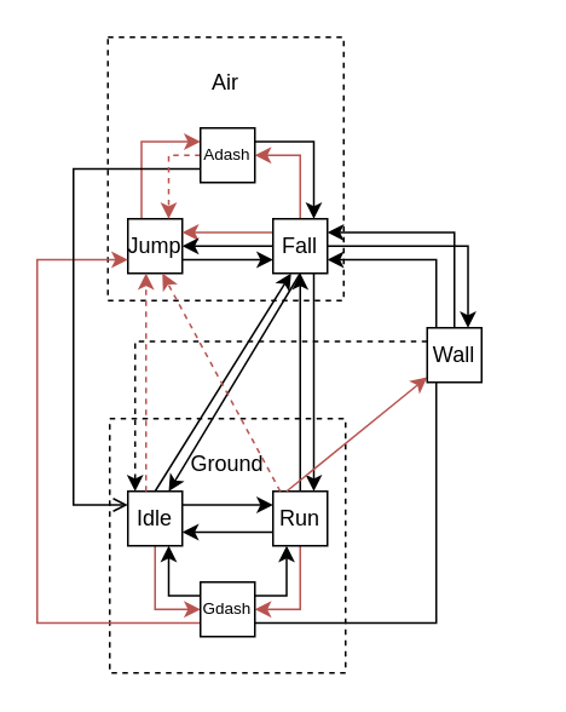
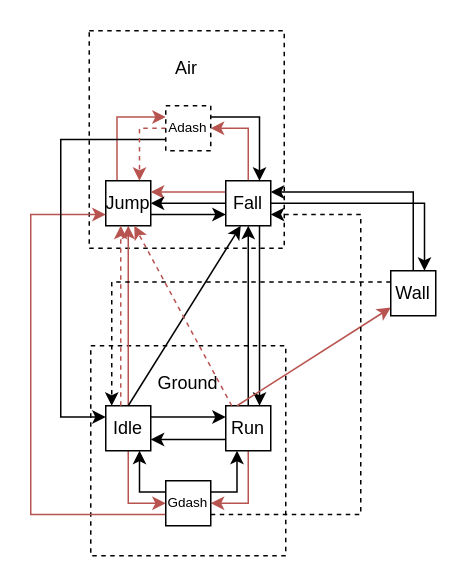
- <mxCell id="34" value="Adash" style="whiteSpace=wrap;html=1;aspect=fixed;verticalAlign=middle;fontSize=9;" vertex="1" parent="1"><mxGeometry x="110" y="70" width="30" height="30" as="geometry" /></mxCell>
+ <mxCell id="34" value="Adash" style="whiteSpace=wrap;html=1;aspect=fixed;verticalAlign=middle;fontSize=9;dashed=1;" vertex="1" parent="1"><mxGeometry x="110" y="70" width="30" height="30" as="geometry" /></mxCell>
- <mxCell id="37" value="Wall" style="whiteSpace=wrap;html=1;aspect=fixed;" vertex="1" parent="1"><mxGeometry x="235" y="180" width="30" height="30" as="geometry" /></mxCell>
+ <mxCell id="37" value="Wall" style="whiteSpace=wrap;html=1;aspect=fixed;" vertex="1" parent="1"><mxGeometry x="260" y="180" width="30" height="30" as="geometry" /></mxCell>
- <mxCell id="23" value="" style="endArrow=classic;html=1;rounded=0;exitX=0.5;exitY=1;exitDx=0;exitDy=0;entryX=0.75;entryY=0;entryDx=0;entryDy=0;" edge="1" parent="1" source="21" target="7"><mxGeometry width="50" height="50" relative="1" as="geometry"><mxPoint x="130" y="210" as="sourcePoint" /><mxPoint x="180" y="160" as="targetPoint" /></mxGeometry></mxCell>
+ <mxCell id="5" style="edgeStyle=orthogonalEdgeStyle;rounded=0;orthogonalLoop=1;jettySize=auto;html=1;exitX=0.5;exitY=0;exitDx=0;exitDy=0;entryX=0.5;entryY=1;entryDx=0;entryDy=0;fillColor=#f8cecc;strokeColor=#b85450;" edge="1" parent="1" source="7" target="15"><mxGeometry relative="1" as="geometry" /></mxCell>
- <mxCell id="29" style="edgeStyle=orthogonalEdgeStyle;rounded=0;orthogonalLoop=1;jettySize=auto;html=1;exitX=1;exitY=0.75;exitDx=0;exitDy=0;entryX=1;entryY=0.75;entryDx=0;entryDy=0;" edge="1" parent="1" source="30" target="21"><mxGeometry relative="1" as="geometry"><Array as="points"><mxPoint x="240" y="343" /><mxPoint x="240" y="143" /></Array></mxGeometry></mxCell>
+ <mxCell id="29" style="edgeStyle=orthogonalEdgeStyle;rounded=0;orthogonalLoop=1;jettySize=auto;html=1;exitX=1;exitY=0.75;exitDx=0;exitDy=0;entryX=1;entryY=0.75;entryDx=0;entryDy=0;dashed=1;" edge="1" parent="1" source="30" target="21"><mxGeometry relative="1" as="geometry"><Array as="points"><mxPoint x="240" y="343" /><mxPoint x="240" y="143" /></Array></mxGeometry></mxCell>
- <mxCell id="32" style="edgeStyle=orthogonalEdgeStyle;rounded=0;orthogonalLoop=1;jettySize=auto;html=1;exitX=0;exitY=0.75;exitDx=0;exitDy=0;entryX=0;entryY=0.25;entryDx=0;entryDy=0;endArrow=open;" edge="1" parent="1" source="34" target="7"><mxGeometry relative="1" as="geometry"><Array as="points"><mxPoint x="40" y="93" /><mxPoint x="40" y="278" /></Array></mxGeometry></mxCell>
+ <mxCell id="32" style="edgeStyle=orthogonalEdgeStyle;rounded=0;orthogonalLoop=1;jettySize=auto;html=1;exitX=0;exitY=0.75;exitDx=0;exitDy=0;entryX=0;entryY=0.25;entryDx=0;entryDy=0;" edge="1" parent="1" source="34" target="7"><mxGeometry relative="1" as="geometry"><Array as="points"><mxPoint x="40" y="93" /><mxPoint x="40" y="278" /></Array></mxGeometry></mxCell>
